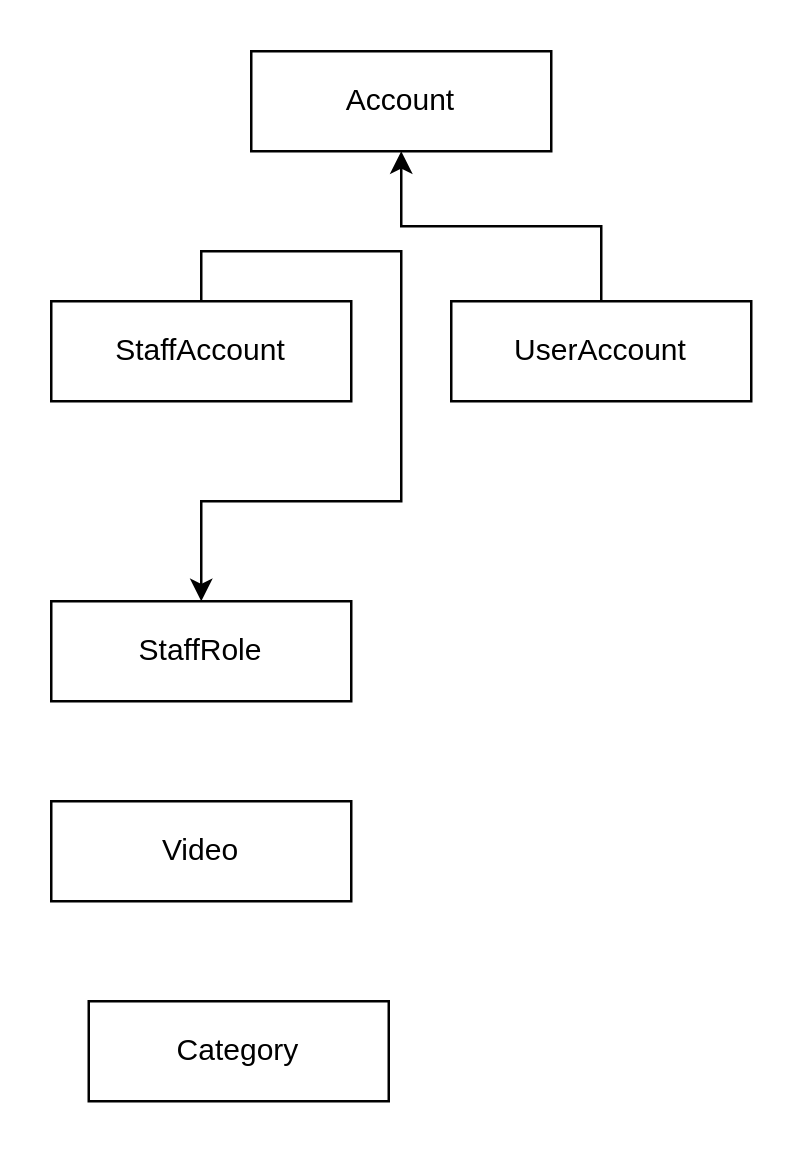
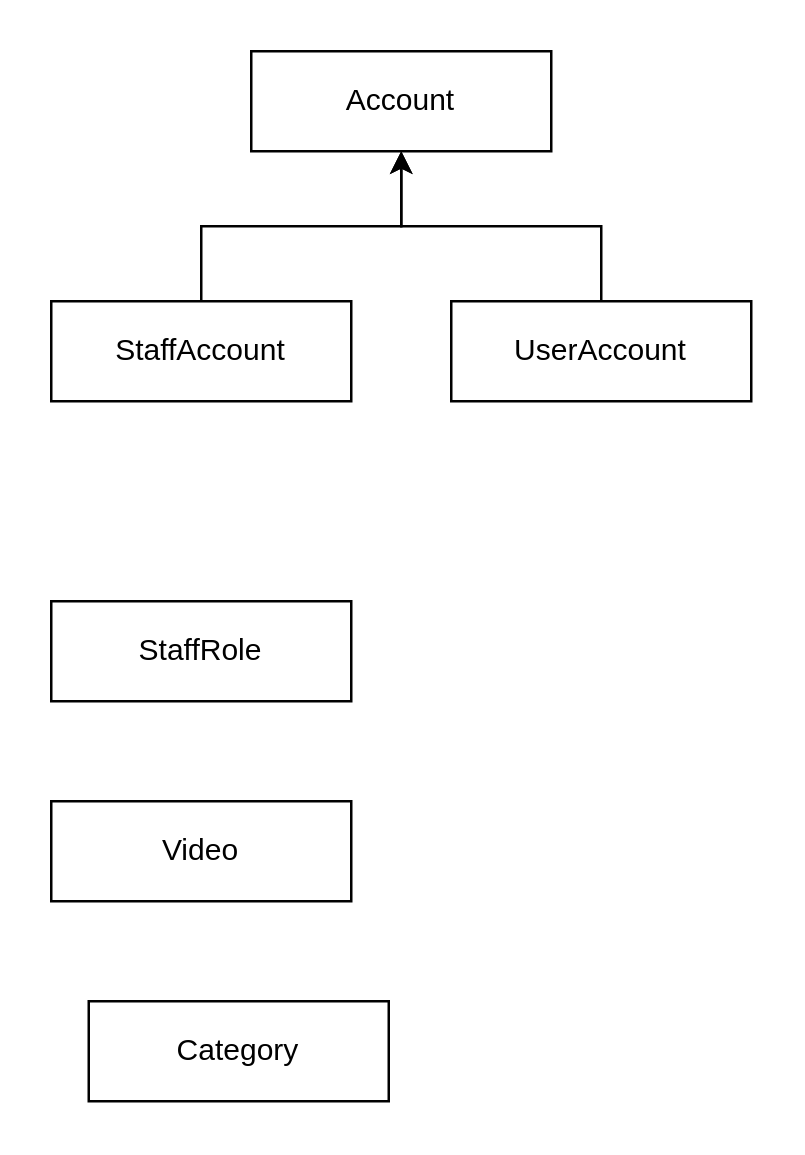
- <mxCell id="5" style="edgeStyle=orthogonalEdgeStyle;rounded=0;orthogonalLoop=1;jettySize=auto;html=1;exitX=0.5;exitY=0;exitDx=0;exitDy=0;" parent="1" source="6" target="7" edge="1"><mxGeometry relative="1" as="geometry"><mxPoint x="80" y="80" as="targetPoint" /></mxGeometry></mxCell>
+ <mxCell id="5" style="edgeStyle=orthogonalEdgeStyle;rounded=0;orthogonalLoop=1;jettySize=auto;html=1;exitX=0.5;exitY=0;exitDx=0;exitDy=0;entryX=0.5;entryY=1;entryDx=0;entryDy=0;" parent="1" source="6" target="2" edge="1"><mxGeometry relative="1" as="geometry"><mxPoint x="80" y="80" as="targetPoint" /></mxGeometry></mxCell>
